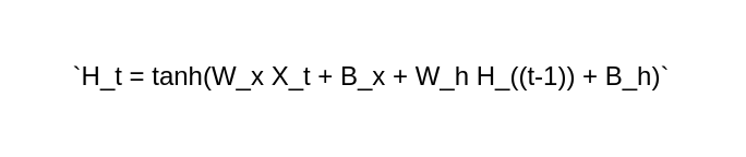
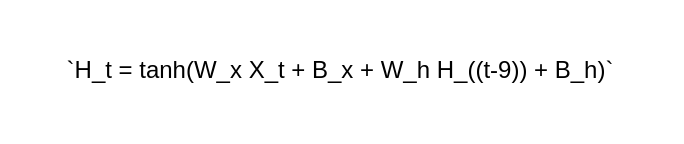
- <mxCell id="2" value="`H_t = tanh(W_x X_t + B_x + W_h H_((t-1)) + B_h)`" style="text;html=1;strokeColor=none;fillColor=none;align=center;verticalAlign=middle;whiteSpace=wrap;rounded=0;" vertex="1" parent="1"><mxGeometry x="20" y="20" width="300" height="30" as="geometry" /></mxCell>
+ <mxCell id="2" value="`H_t = tanh(W_x X_t + B_x + W_h H_((t-9)) + B_h)`" style="text;html=1;strokeColor=none;fillColor=none;align=center;verticalAlign=middle;whiteSpace=wrap;rounded=0;" vertex="1" parent="1"><mxGeometry x="20" y="20" width="300" height="30" as="geometry" /></mxCell>
